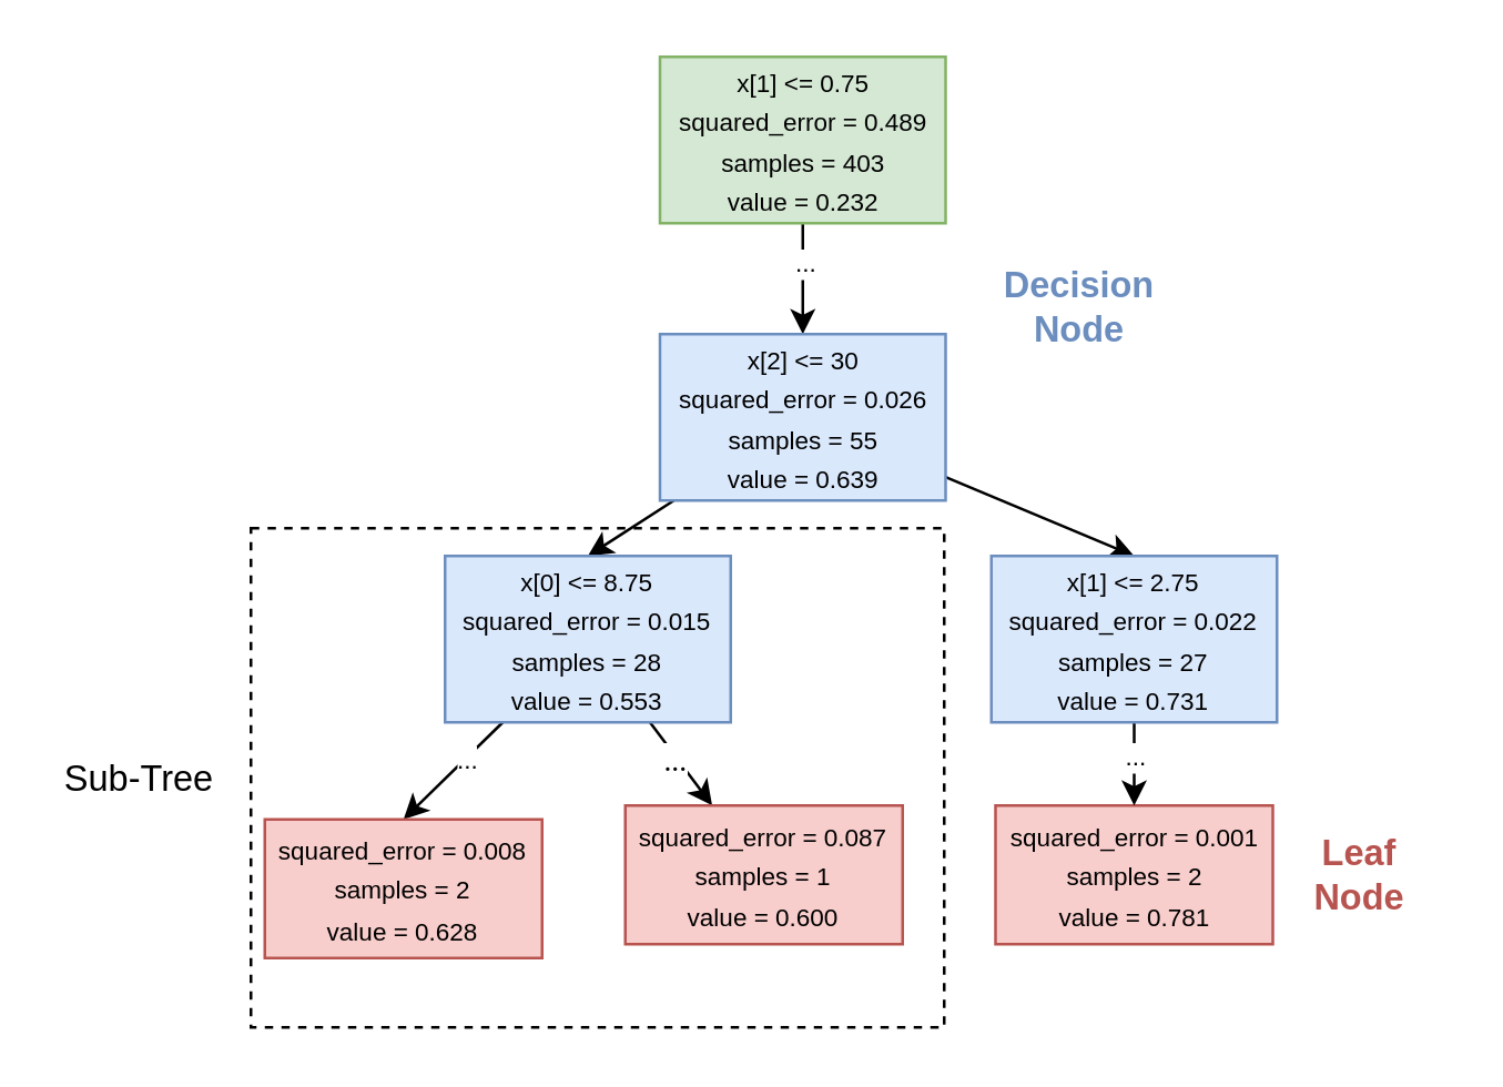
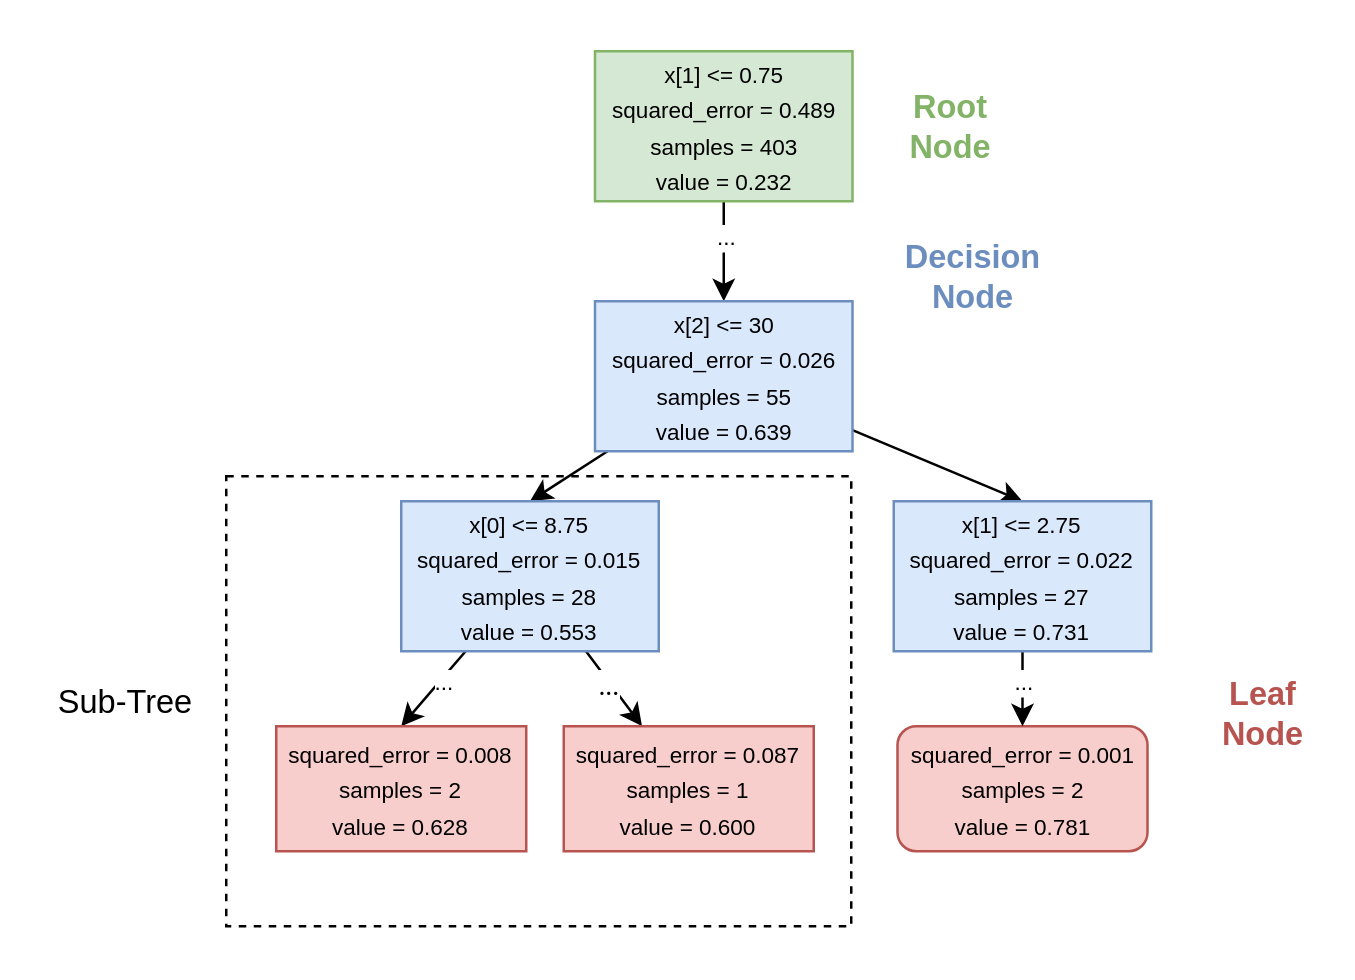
+ <mxCell id="20" value="&lt;b&gt;&lt;font color=&quot;#82b366&quot; style=&quot;font-size: 13px;&quot;&gt;Root Node&lt;/font&gt;&lt;/b&gt;" style="text;html=1;strokeColor=none;fillColor=none;align=center;verticalAlign=middle;whiteSpace=wrap;rounded=0;fontSize=9;" vertex="1" parent="1"><mxGeometry x="350" y="35" width="60" height="30" as="geometry" /></mxCell>
- <mxCell id="7" value="&lt;font style=&quot;font-size: 9px;&quot;&gt;squared_error = 0.001&lt;br&gt;samples = 2&lt;br&gt;value = 0.781&lt;/font&gt;" style="rounded=0;whiteSpace=wrap;html=1;fillColor=#f8cecc;strokeColor=#B85450;" vertex="1" parent="1"><mxGeometry x="358.5" y="290" width="100" height="50" as="geometry" /></mxCell>
+ <mxCell id="7" value="&lt;font style=&quot;font-size: 9px;&quot;&gt;squared_error = 0.001&lt;br&gt;samples = 2&lt;br&gt;value = 0.781&lt;/font&gt;" style="whiteSpace=wrap;html=1;fillColor=#f8cecc;strokeColor=#B85450;rounded=1;" vertex="1" parent="1"><mxGeometry x="358.5" y="290" width="100" height="50" as="geometry" /></mxCell>
- <mxCell id="24" value="&lt;b&gt;&lt;font color=&quot;#b85450&quot; style=&quot;font-size: 13px;&quot;&gt;Leaf&lt;br&gt;Node&lt;br&gt;&lt;/font&gt;&lt;/b&gt;" style="text;html=1;strokeColor=none;fillColor=none;align=center;verticalAlign=middle;whiteSpace=wrap;rounded=0;fontSize=9;" vertex="1" parent="1"><mxGeometry x="460" y="300" width="60" height="30" as="geometry" /></mxCell>
+ <mxCell id="24" value="&lt;b&gt;&lt;font color=&quot;#b85450&quot; style=&quot;font-size: 13px;&quot;&gt;Leaf&lt;br&gt;Node&lt;br&gt;&lt;/font&gt;&lt;/b&gt;" style="text;html=1;strokeColor=none;fillColor=none;align=center;verticalAlign=middle;whiteSpace=wrap;rounded=0;fontSize=9;" vertex="1" parent="1"><mxGeometry x="475" y="270" width="60" height="30" as="geometry" /></mxCell>
- <mxCell id="19" value="&lt;font style=&quot;font-size: 9px;&quot;&gt;squared_error = 0.008&lt;br style=&quot;&quot;&gt;samples = 2&lt;br style=&quot;&quot;&gt;value = 0.628&lt;/font&gt;" style="rounded=0;whiteSpace=wrap;html=1;fillColor=#f8cecc;strokeColor=#b85450;" vertex="1" parent="1"><mxGeometry x="95" y="295" width="100" height="50" as="geometry" /></mxCell>
+ <mxCell id="19" value="&lt;font style=&quot;font-size: 9px;&quot;&gt;squared_error = 0.008&lt;br style=&quot;&quot;&gt;samples = 2&lt;br style=&quot;&quot;&gt;value = 0.628&lt;/font&gt;" style="rounded=0;whiteSpace=wrap;html=1;fillColor=#f8cecc;strokeColor=#b85450;" vertex="1" parent="1"><mxGeometry x="110" y="290" width="100" height="50" as="geometry" /></mxCell>
